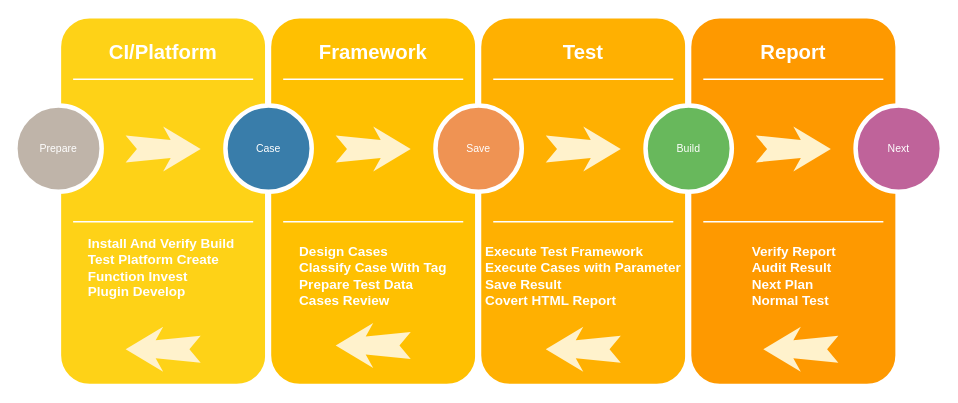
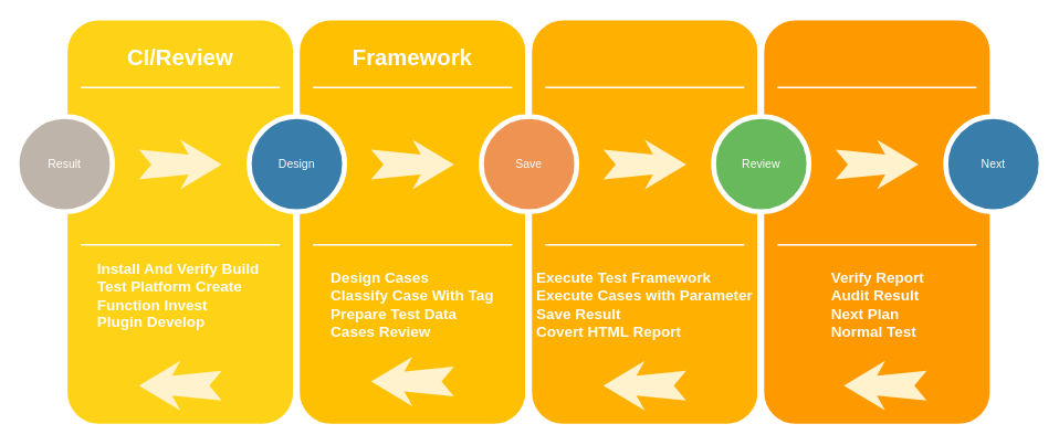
- <mxCell id="3" value="CI/Platform" style="text;html=1;strokeColor=none;fillColor=none;align=center;verticalAlign=middle;whiteSpace=wrap;rounded=0;shadow=0;fontSize=27;fontColor=#FFFFFF;fontStyle=1" parent="1" vertex="1"><mxGeometry x="77" y="40" width="280" height="60" as="geometry" /></mxCell>
+ <mxCell id="3" value="CI/Review" style="text;html=1;strokeColor=none;fillColor=none;align=center;verticalAlign=middle;whiteSpace=wrap;rounded=0;shadow=0;fontSize=27;fontColor=#FFFFFF;fontStyle=1" parent="1" vertex="1"><mxGeometry x="77" y="40" width="280" height="60" as="geometry" /></mxCell>
- <mxCell id="17" value="Test" style="text;html=1;strokeColor=none;fillColor=none;align=center;verticalAlign=middle;whiteSpace=wrap;rounded=0;shadow=0;fontSize=27;fontColor=#FFFFFF;fontStyle=1" parent="1" vertex="1"><mxGeometry x="637" y="40" width="280" height="60" as="geometry" /></mxCell>
- <mxCell id="23" value="Report" style="text;html=1;strokeColor=none;fillColor=none;align=center;verticalAlign=middle;whiteSpace=wrap;rounded=0;shadow=0;fontSize=27;fontColor=#FFFFFF;fontStyle=1" parent="1" vertex="1"><mxGeometry x="917" y="40" width="280" height="60" as="geometry" /></mxCell>
- <mxCell id="7" value="Prepare" style="ellipse;whiteSpace=wrap;html=1;rounded=0;shadow=0;strokeWidth=6;fontSize=14;align=center;fillColor=#BFB4A9;strokeColor=#FFFFFF;fontColor=#FFFFFF;" parent="1" vertex="1"><mxGeometry x="20" y="140" width="115" height="115" as="geometry" /></mxCell>
+ <mxCell id="7" value="Result" style="ellipse;whiteSpace=wrap;html=1;rounded=0;shadow=0;strokeWidth=6;fontSize=14;align=center;fillColor=#BFB4A9;strokeColor=#FFFFFF;fontColor=#FFFFFF;" parent="1" vertex="1"><mxGeometry x="20" y="140" width="115" height="115" as="geometry" /></mxCell>
- <mxCell id="14" value="Case" style="ellipse;whiteSpace=wrap;html=1;rounded=0;shadow=0;strokeWidth=6;fontSize=14;align=center;fillColor=#397DAA;strokeColor=#FFFFFF;fontColor=#FFFFFF;" parent="1" vertex="1"><mxGeometry x="300" y="140" width="115" height="115" as="geometry" /></mxCell>
+ <mxCell id="14" value="Design" style="ellipse;whiteSpace=wrap;html=1;rounded=0;shadow=0;strokeWidth=6;fontSize=14;align=center;fillColor=#397DAA;strokeColor=#FFFFFF;fontColor=#FFFFFF;" parent="1" vertex="1"><mxGeometry x="300" y="140" width="115" height="115" as="geometry" /></mxCell>
- <mxCell id="26" value="Build" style="ellipse;whiteSpace=wrap;html=1;rounded=0;shadow=0;strokeWidth=6;fontSize=14;align=center;fillColor=#68B85C;strokeColor=#FFFFFF;fontColor=#FFFFFF;" parent="1" vertex="1"><mxGeometry x="860" y="140" width="115" height="115" as="geometry" /></mxCell>
+ <mxCell id="26" value="Review" style="ellipse;whiteSpace=wrap;html=1;rounded=0;shadow=0;strokeWidth=6;fontSize=14;align=center;fillColor=#68B85C;strokeColor=#FFFFFF;fontColor=#FFFFFF;" parent="1" vertex="1"><mxGeometry x="860" y="140" width="115" height="115" as="geometry" /></mxCell>
- <mxCell id="28" value="Next" style="ellipse;whiteSpace=wrap;html=1;rounded=0;shadow=0;strokeWidth=6;fontSize=14;align=center;fillColor=#BF639A;strokeColor=#FFFFFF;fontColor=#FFFFFF;" parent="1" vertex="1"><mxGeometry x="1140" y="140" width="115" height="115" as="geometry" /></mxCell>
+ <mxCell id="28" value="Next" style="ellipse;whiteSpace=wrap;html=1;rounded=0;shadow=0;strokeWidth=6;fontSize=14;align=center;fillColor=#397daa;strokeColor=#FFFFFF;fontColor=#FFFFFF;" parent="1" vertex="1"><mxGeometry x="1140" y="140" width="115" height="115" as="geometry" /></mxCell>
